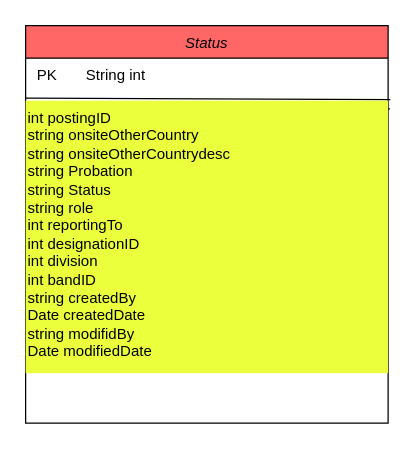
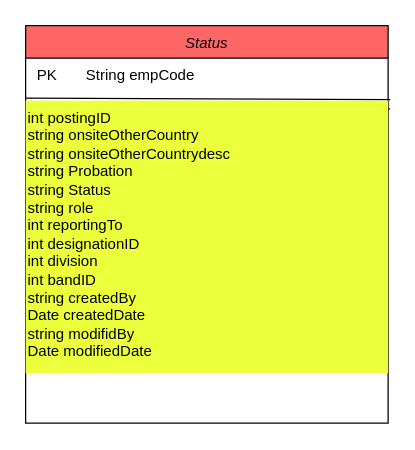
- <mxCell id="4" value=" PK       String int&#10;&#10;" style="text;align=left;verticalAlign=top;spacingLeft=4;spacingRight=4;overflow=hidden;rotatable=0;points=[[0,0.5],[1,0.5]];portConstraint=eastwest;" parent="2" vertex="1"><mxGeometry y="26" width="290" height="34" as="geometry" /></mxCell>
+ <mxCell id="4" value=" PK       String empCode&#10;&#10;" style="text;align=left;verticalAlign=top;spacingLeft=4;spacingRight=4;overflow=hidden;rotatable=0;points=[[0,0.5],[1,0.5]];portConstraint=eastwest;" parent="2" vertex="1"><mxGeometry y="26" width="290" height="34" as="geometry" /></mxCell>
